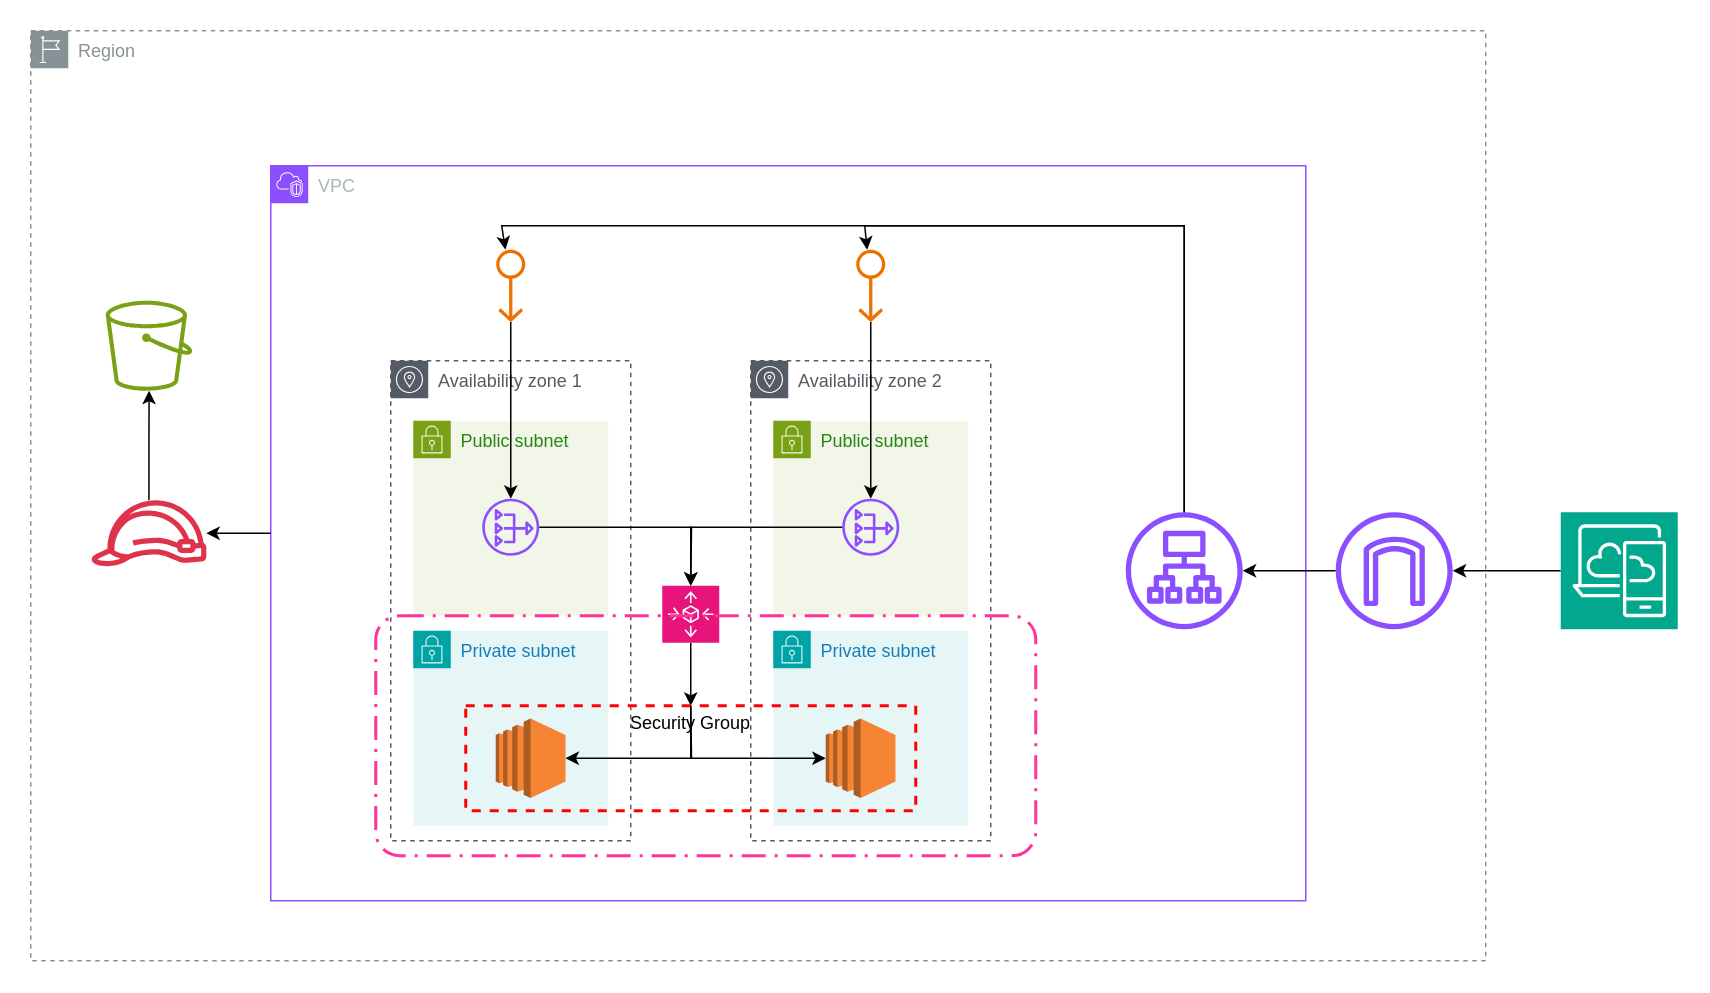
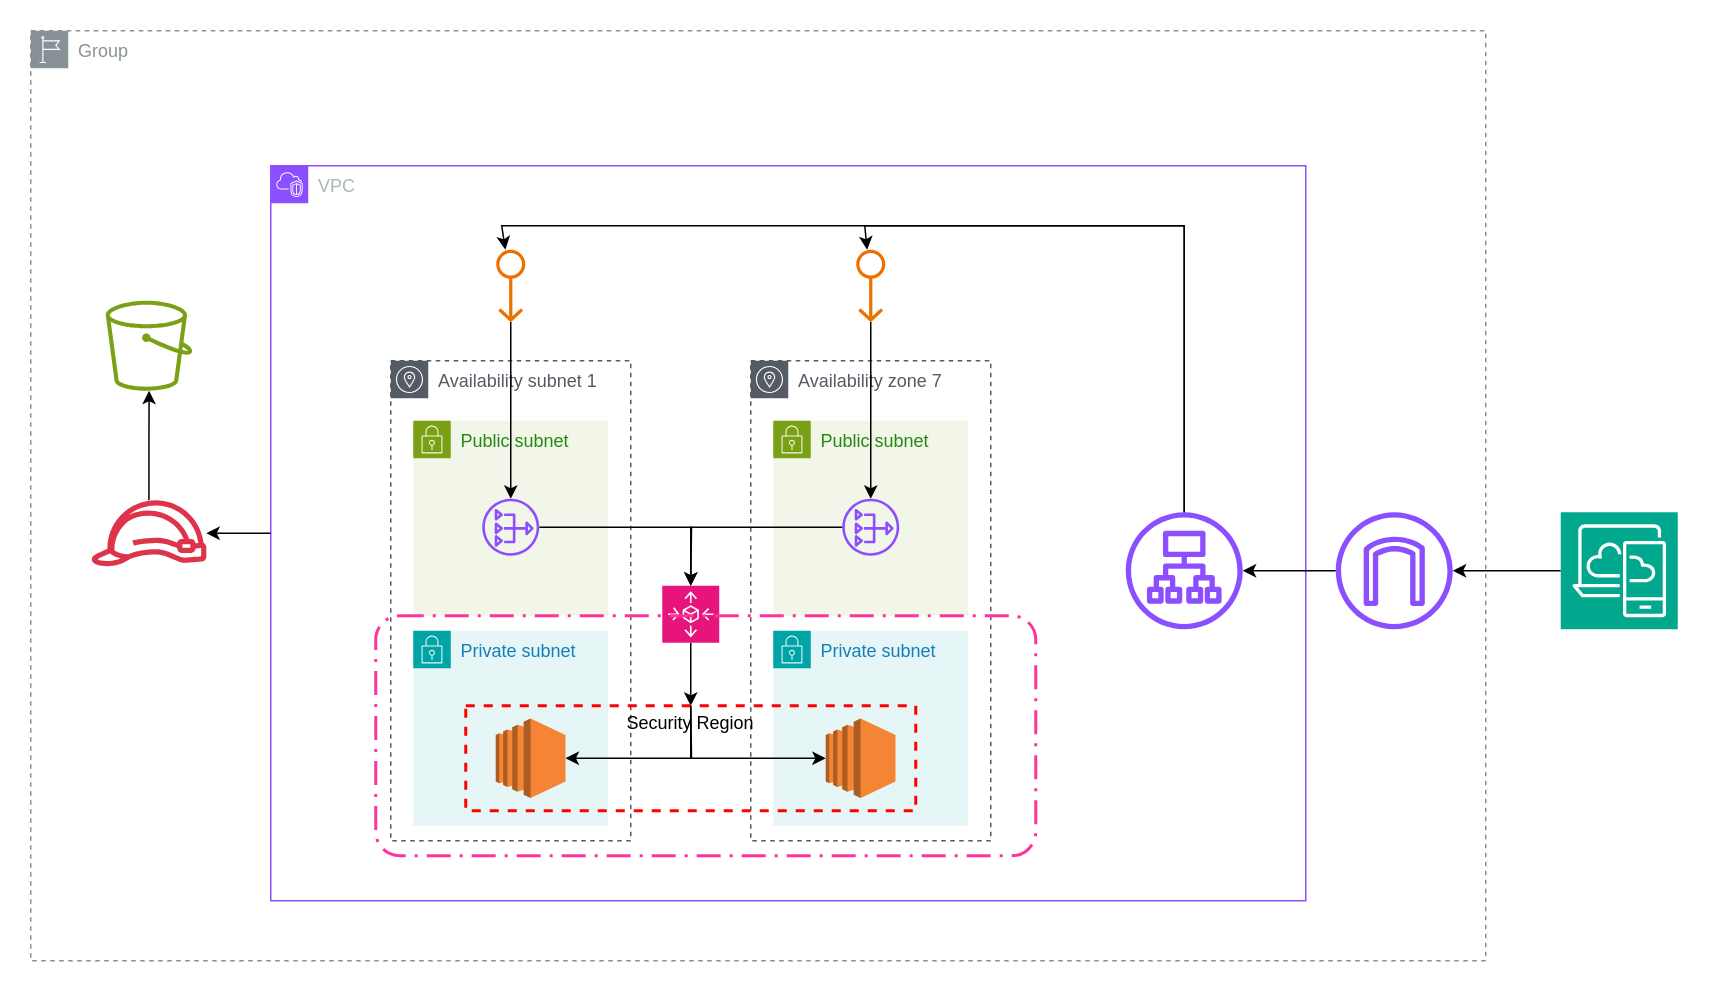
- <mxCell id="2" value="Region" style="sketch=0;outlineConnect=0;gradientColor=none;html=1;whiteSpace=wrap;fontSize=12;fontStyle=0;shape=mxgraph.aws4.group;grIcon=mxgraph.aws4.group_region;strokeColor=#879196;fillColor=none;verticalAlign=top;align=left;spacingLeft=30;fontColor=#879196;dashed=1;" vertex="1" parent="1"><mxGeometry x="20" y="20" width="970" height="620" as="geometry" /></mxCell>
+ <mxCell id="2" value="Group" style="sketch=0;outlineConnect=0;gradientColor=none;html=1;whiteSpace=wrap;fontSize=12;fontStyle=0;shape=mxgraph.aws4.group;grIcon=mxgraph.aws4.group_region;strokeColor=#879196;fillColor=none;verticalAlign=top;align=left;spacingLeft=30;fontColor=#879196;dashed=1;" vertex="1" parent="1"><mxGeometry x="20" y="20" width="970" height="620" as="geometry" /></mxCell>
- <mxCell id="4" value="Availability zone 1" style="sketch=0;outlineConnect=0;gradientColor=none;html=1;whiteSpace=wrap;fontSize=12;fontStyle=0;shape=mxgraph.aws4.group;grIcon=mxgraph.aws4.group_availability_zone;strokeColor=#545B64;fillColor=none;verticalAlign=top;align=left;spacingLeft=30;fontColor=#545B64;dashed=1;" vertex="1" parent="3"><mxGeometry x="80" y="130" width="160" height="320" as="geometry" /></mxCell>
+ <mxCell id="4" value="Availability subnet 1" style="sketch=0;outlineConnect=0;gradientColor=none;html=1;whiteSpace=wrap;fontSize=12;fontStyle=0;shape=mxgraph.aws4.group;grIcon=mxgraph.aws4.group_availability_zone;strokeColor=#545B64;fillColor=none;verticalAlign=top;align=left;spacingLeft=30;fontColor=#545B64;dashed=1;" vertex="1" parent="3"><mxGeometry x="80" y="130" width="160" height="320" as="geometry" /></mxCell>
- <mxCell id="9" value="Availability zone 2" style="sketch=0;outlineConnect=0;gradientColor=none;html=1;whiteSpace=wrap;fontSize=12;fontStyle=0;shape=mxgraph.aws4.group;grIcon=mxgraph.aws4.group_availability_zone;strokeColor=#545B64;fillColor=none;verticalAlign=top;align=left;spacingLeft=30;fontColor=#545B64;dashed=1;" vertex="1" parent="3"><mxGeometry x="320" y="130" width="160" height="320" as="geometry" /></mxCell>
+ <mxCell id="9" value="Availability zone 7" style="sketch=0;outlineConnect=0;gradientColor=none;html=1;whiteSpace=wrap;fontSize=12;fontStyle=0;shape=mxgraph.aws4.group;grIcon=mxgraph.aws4.group_availability_zone;strokeColor=#545B64;fillColor=none;verticalAlign=top;align=left;spacingLeft=30;fontColor=#545B64;dashed=1;" vertex="1" parent="3"><mxGeometry x="320" y="130" width="160" height="320" as="geometry" /></mxCell>
- <mxCell id="16" value="Security Group" style="fontStyle=0;verticalAlign=top;align=center;spacingTop=-2;fillColor=none;rounded=0;whiteSpace=wrap;html=1;strokeColor=#FF0000;strokeWidth=2;dashed=1;container=1;collapsible=0;expand=0;recursiveResize=0;" vertex="1" parent="3"><mxGeometry x="130" y="360" width="300" height="70" as="geometry" /></mxCell>
+ <mxCell id="16" value="Security Region" style="fontStyle=0;verticalAlign=top;align=center;spacingTop=-2;fillColor=none;rounded=0;whiteSpace=wrap;html=1;strokeColor=#FF0000;strokeWidth=2;dashed=1;container=1;collapsible=0;expand=0;recursiveResize=0;" vertex="1" parent="3"><mxGeometry x="130" y="360" width="300" height="70" as="geometry" /></mxCell>
